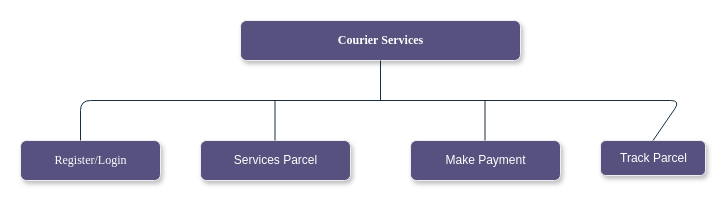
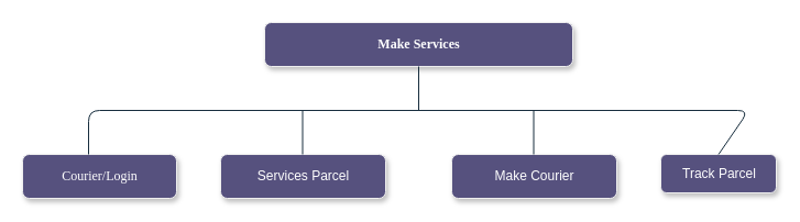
- <mxCell id="6" value="&lt;b&gt;Courier Services&lt;/b&gt;" style="html=1;whitespace=wrap;fillStyle=auto;rounded=1;glass=0;shadow=1;fillColor=#56517E;strokeColor=#EEEEEE;fontFamily=Verdana;labelBackgroundColor=none;fontColor=#FFFFFF;" vertex="1" parent="1"><mxGeometry x="240" y="20" width="280" height="40" as="geometry" /></mxCell>
+ <mxCell id="6" value="&lt;b&gt;Make Services&lt;/b&gt;" style="html=1;whitespace=wrap;fillStyle=auto;rounded=1;glass=0;shadow=1;fillColor=#56517E;strokeColor=#EEEEEE;fontFamily=Verdana;labelBackgroundColor=none;fontColor=#FFFFFF;" vertex="1" parent="1"><mxGeometry x="240" y="20" width="280" height="40" as="geometry" /></mxCell>
- <mxCell id="2" value="Register/Login" style="html=1;dashed=0;whitespace=wrap;fontFamily=Verdana;rounded=1;fillColor=#56517E;strokeColor=#EEEEEE;shadow=1;labelBackgroundColor=none;fontColor=#FFFFFF;" vertex="1" parent="1"><mxGeometry x="20" y="140" width="140" height="40" as="geometry" /></mxCell>
+ <mxCell id="2" value="Courier/Login" style="html=1;dashed=0;whitespace=wrap;fontFamily=Verdana;rounded=1;fillColor=#56517E;strokeColor=#EEEEEE;shadow=1;labelBackgroundColor=none;fontColor=#FFFFFF;" vertex="1" parent="1"><mxGeometry x="20" y="140" width="140" height="40" as="geometry" /></mxCell>
- <mxCell id="4" value="Make Payment" style="html=1;dashed=0;whitespace=wrap;fillColor=#56517E;strokeColor=#EEEEEE;shadow=1;rounded=1;labelBackgroundColor=none;fontColor=#FFFFFF;" vertex="1" parent="1"><mxGeometry x="410" y="140" width="150" height="40" as="geometry" /></mxCell>
+ <mxCell id="4" value="Make Courier" style="html=1;dashed=0;whitespace=wrap;fillColor=#56517E;strokeColor=#EEEEEE;shadow=1;rounded=1;labelBackgroundColor=none;fontColor=#FFFFFF;" vertex="1" parent="1"><mxGeometry x="410" y="140" width="150" height="40" as="geometry" /></mxCell>
